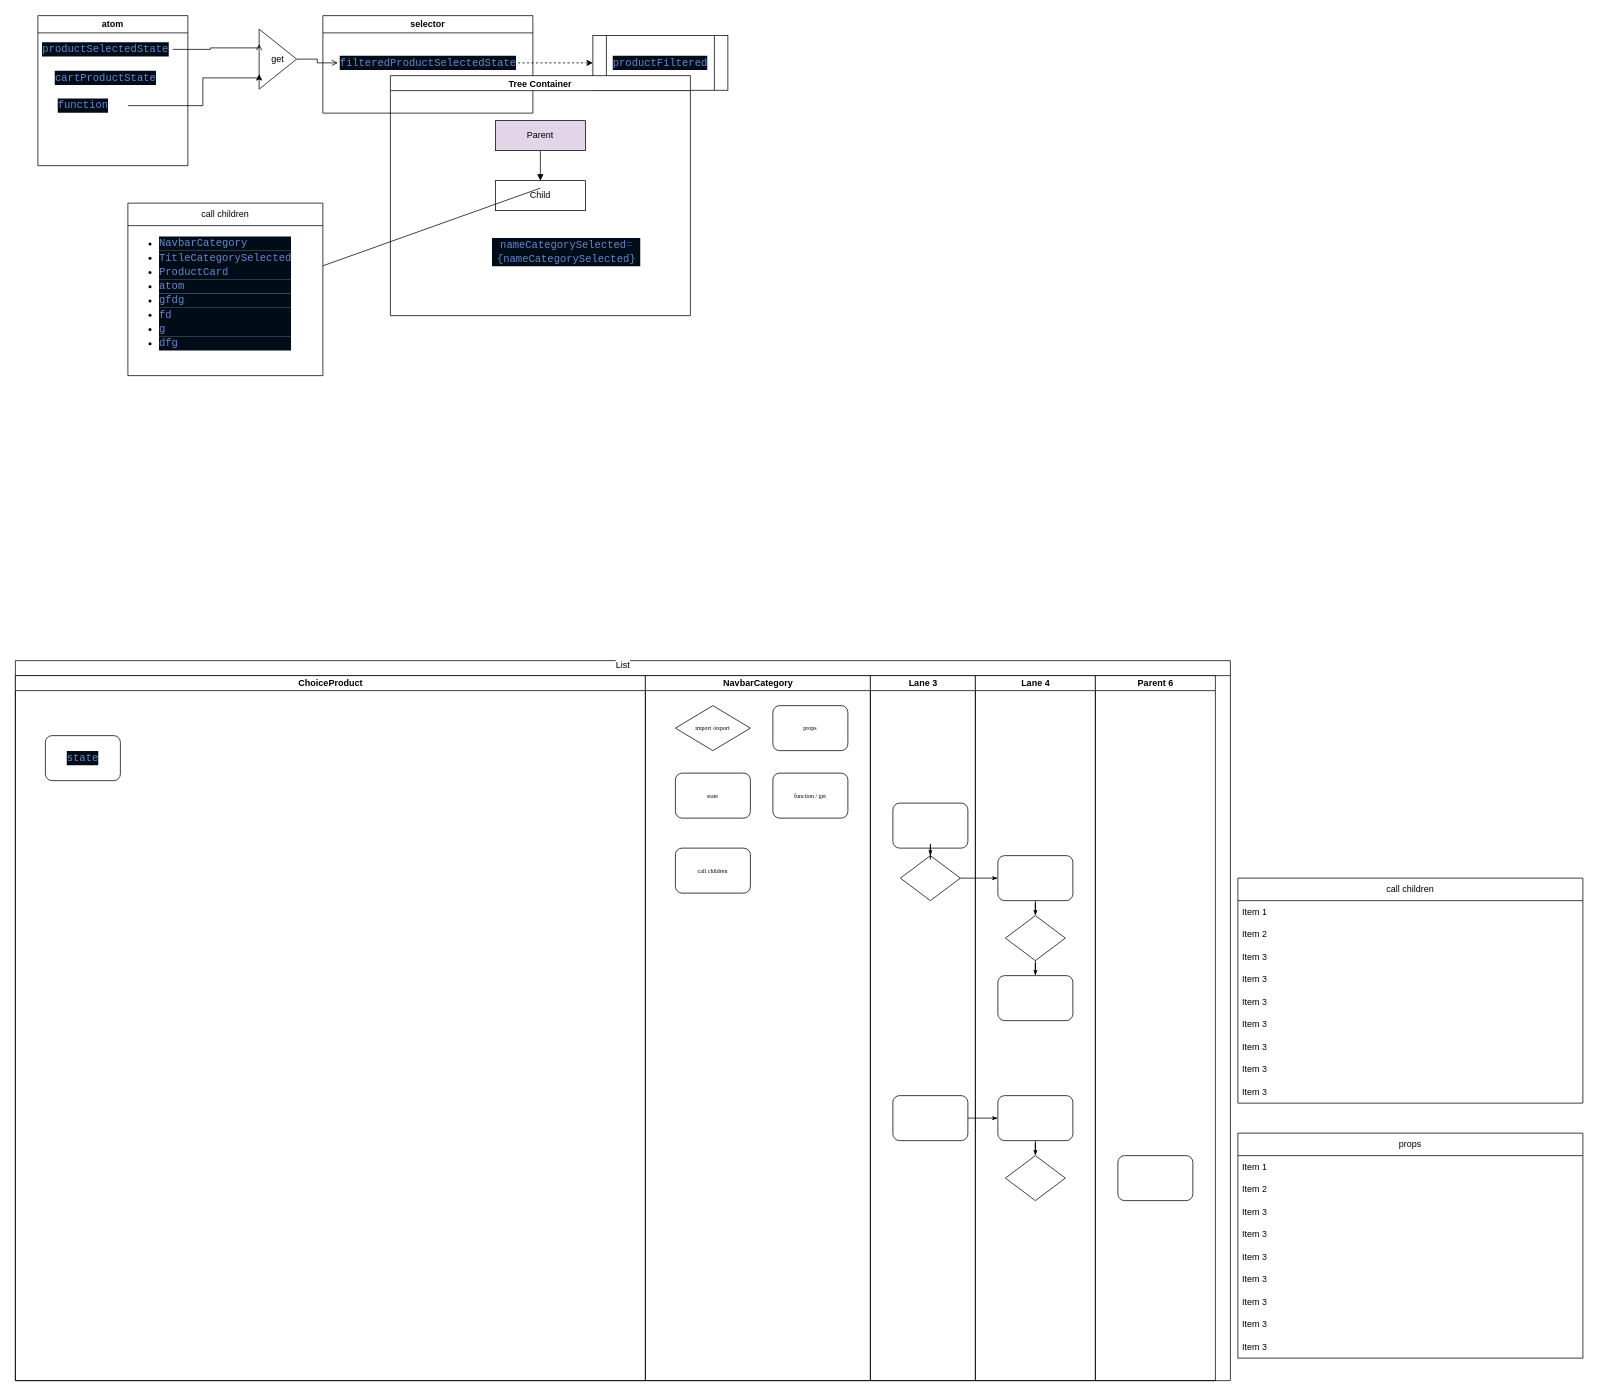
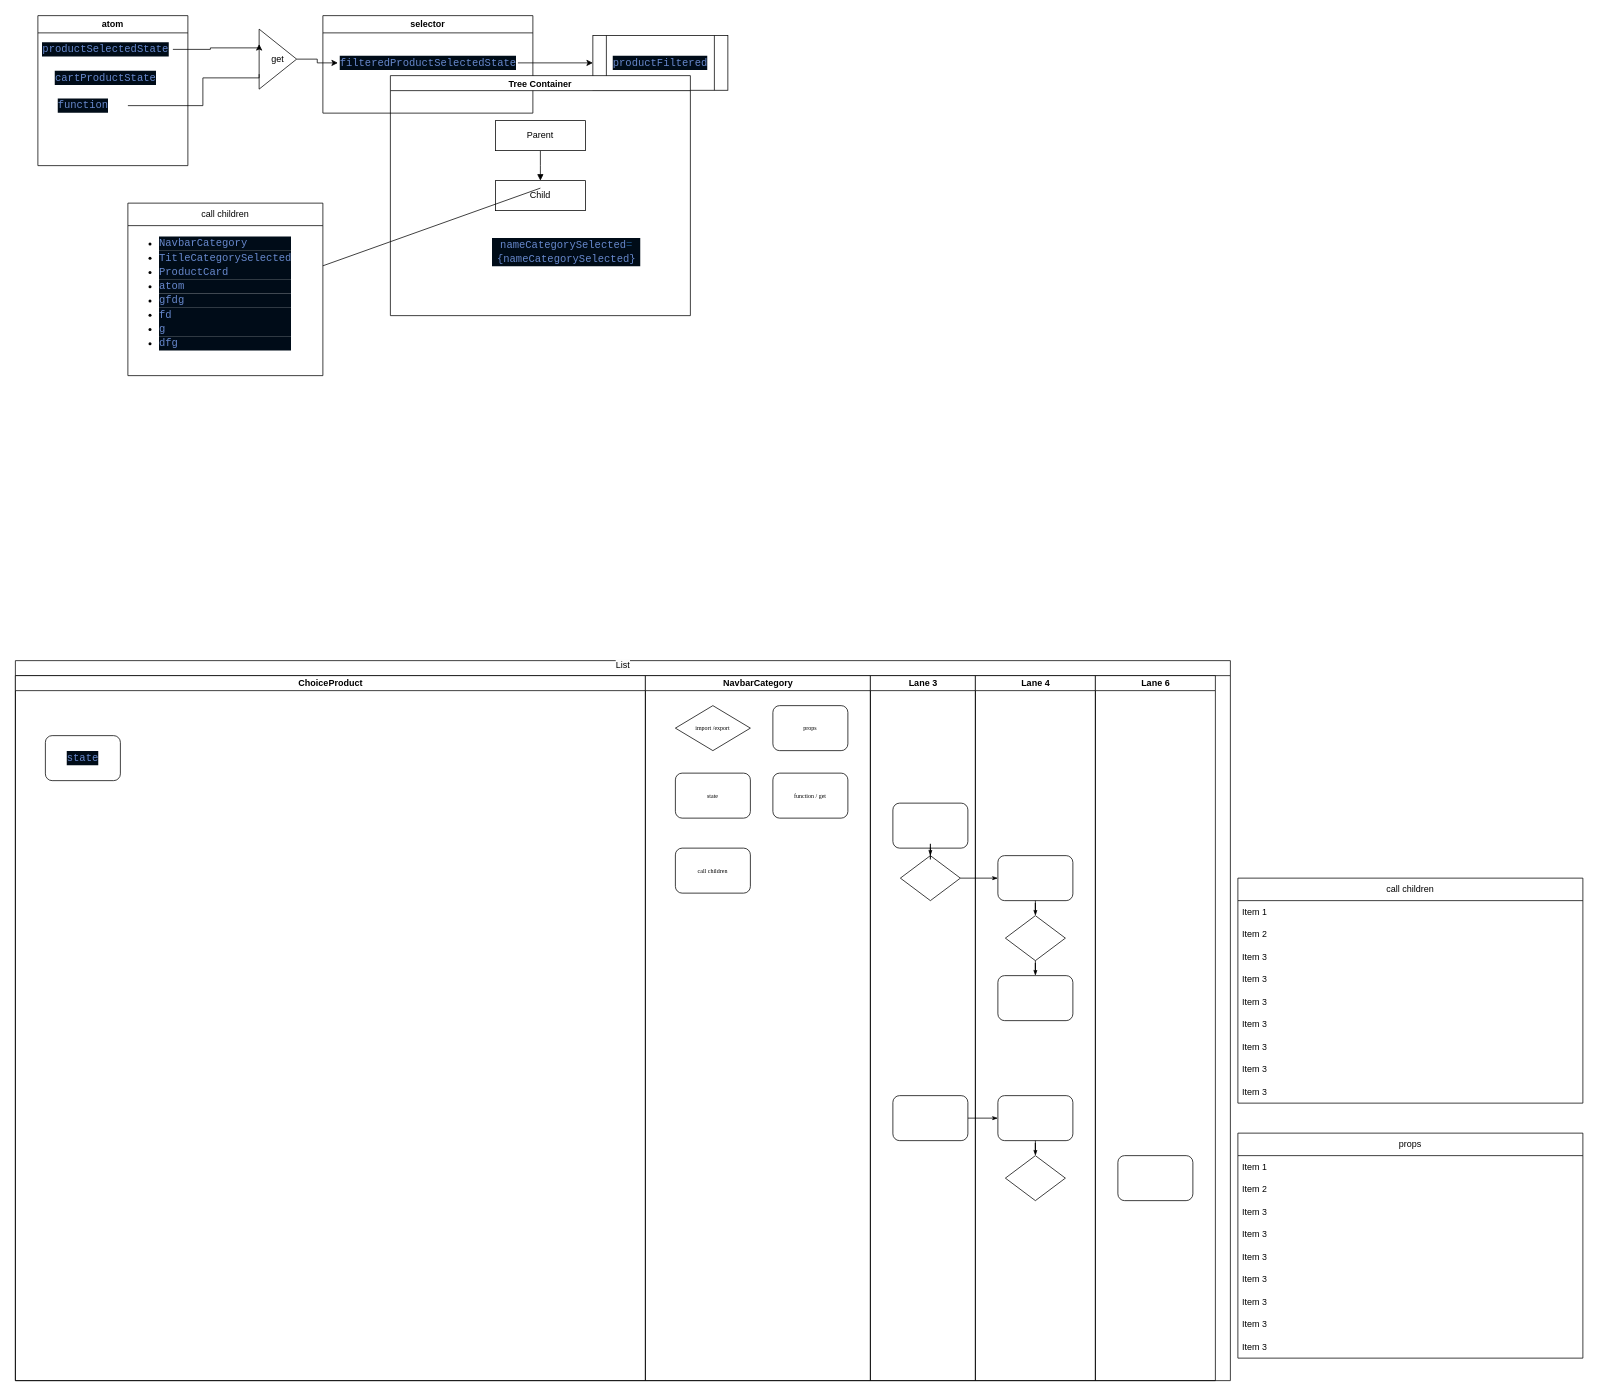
- <mxCell id="39" style="edgeStyle=orthogonalEdgeStyle;rounded=0;orthogonalLoop=1;jettySize=auto;html=1;entryX=0;entryY=0.25;entryDx=0;entryDy=0;endArrow=open;" edge="1" parent="1" source="30" target="36"><mxGeometry relative="1" as="geometry"><Array as="points"><mxPoint x="280" y="65" /><mxPoint x="280" y="63" /></Array></mxGeometry></mxCell>
+ <mxCell id="39" style="edgeStyle=orthogonalEdgeStyle;rounded=0;orthogonalLoop=1;jettySize=auto;html=1;entryX=0;entryY=0.25;entryDx=0;entryDy=0;" edge="1" parent="1" source="30" target="36"><mxGeometry relative="1" as="geometry"><Array as="points"><mxPoint x="280" y="65" /><mxPoint x="280" y="63" /></Array></mxGeometry></mxCell>
- <mxCell id="35" style="edgeStyle=orthogonalEdgeStyle;rounded=0;orthogonalLoop=1;jettySize=auto;html=1;endArrow=open;" edge="1" parent="1" source="36" target="34"><mxGeometry relative="1" as="geometry" /></mxCell>
+ <mxCell id="35" style="edgeStyle=orthogonalEdgeStyle;rounded=0;orthogonalLoop=1;jettySize=auto;html=1;" edge="1" parent="1" source="36" target="34"><mxGeometry relative="1" as="geometry" /></mxCell>
- <mxCell id="38" style="edgeStyle=orthogonalEdgeStyle;rounded=0;orthogonalLoop=1;jettySize=auto;html=1;entryX=0;entryY=0.5;entryDx=0;entryDy=0;dashed=1;" edge="1" parent="1" source="34" target="37"><mxGeometry relative="1" as="geometry" /></mxCell>
+ <mxCell id="38" style="edgeStyle=orthogonalEdgeStyle;rounded=0;orthogonalLoop=1;jettySize=auto;html=1;entryX=0;entryY=0.5;entryDx=0;entryDy=0;" edge="1" parent="1" source="34" target="37"><mxGeometry relative="1" as="geometry" /></mxCell>
- <mxCell id="40" style="edgeStyle=orthogonalEdgeStyle;rounded=0;orthogonalLoop=1;jettySize=auto;html=1;entryX=0;entryY=0.75;entryDx=0;entryDy=0;" edge="1" parent="1" source="32" target="36"><mxGeometry relative="1" as="geometry"><Array as="points"><mxPoint x="270" y="140" /><mxPoint x="270" y="103" /></Array></mxGeometry></mxCell>
+ <mxCell id="40" style="edgeStyle=orthogonalEdgeStyle;rounded=0;orthogonalLoop=1;jettySize=auto;html=1;entryX=0;entryY=0.75;entryDx=0;entryDy=0;endArrow=none;" edge="1" parent="1" source="32" target="36"><mxGeometry relative="1" as="geometry"><Array as="points"><mxPoint x="270" y="140" /><mxPoint x="270" y="103" /></Array></mxGeometry></mxCell>
- <mxCell id="46" value="Parent" style="whiteSpace=wrap;html=1;treeFolding=1;treeMoving=1;newEdgeStyle={&quot;edgeStyle&quot;:&quot;elbowEdgeStyle&quot;,&quot;startArrow&quot;:&quot;none&quot;,&quot;endArrow&quot;:&quot;none&quot;};fillColor=#e1d5e7;" vertex="1" parent="44"><mxGeometry x="140" y="60" width="120" height="40" as="geometry" /></mxCell>
+ <mxCell id="46" value="Parent" style="whiteSpace=wrap;html=1;treeFolding=1;treeMoving=1;newEdgeStyle={&quot;edgeStyle&quot;:&quot;elbowEdgeStyle&quot;,&quot;startArrow&quot;:&quot;none&quot;,&quot;endArrow&quot;:&quot;none&quot;};" vertex="1" parent="44"><mxGeometry x="140" y="60" width="120" height="40" as="geometry" /></mxCell>
- <mxCell id="27" value="Parent 6" style="swimlane;html=1;startSize=20;" parent="2" vertex="1"><mxGeometry x="1440" y="20" width="160" height="940" as="geometry" /></mxCell>
+ <mxCell id="27" value="Lane 6" style="swimlane;html=1;startSize=20;" parent="2" vertex="1"><mxGeometry x="1440" y="20" width="160" height="940" as="geometry" /></mxCell>
